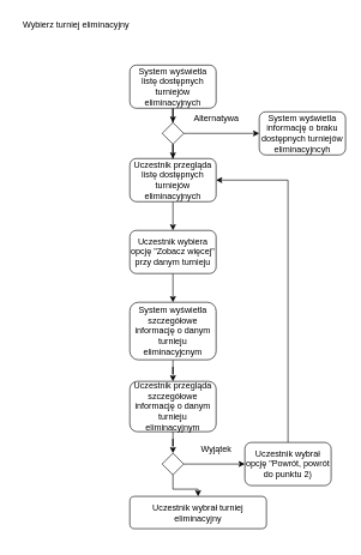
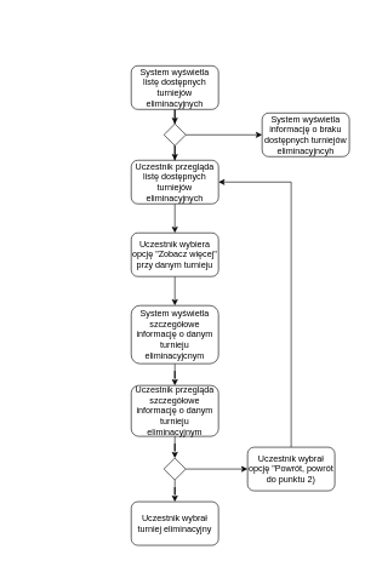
- <mxCell id="2" value="Wybierz turniej eliminacyjny" style="text;html=1;align=center;verticalAlign=middle;resizable=0;points=[];autosize=1;strokeColor=none;fillColor=none;" vertex="1" parent="1"><mxGeometry x="20" y="20" width="170" height="30" as="geometry" /></mxCell>
- <mxCell id="15" value="Alternatywa" style="text;html=1;align=center;verticalAlign=middle;resizable=0;points=[];autosize=1;strokeColor=none;fillColor=none;" vertex="1" parent="1"><mxGeometry x="255" y="150" width="90" height="30" as="geometry" /></mxCell>
- <mxCell id="24" value="Wyjątek" style="text;html=1;align=center;verticalAlign=middle;resizable=0;points=[];autosize=1;strokeColor=none;fillColor=none;" vertex="1" parent="1"><mxGeometry x="265" y="610" width="70" height="30" as="geometry" /></mxCell>
- <mxCell id="23" value="Uczestnik wybrał turniej eliminacyjny" style="rounded=1;whiteSpace=wrap;html=1;" vertex="1" parent="1"><mxGeometry x="180" y="690" width="190" height="45" as="geometry" /></mxCell>
+ <mxCell id="23" value="Uczestnik wybrał turniej eliminacyjny" style="rounded=1;whiteSpace=wrap;html=1;" vertex="1" parent="1"><mxGeometry x="180" y="690" width="120" height="60" as="geometry" /></mxCell>
